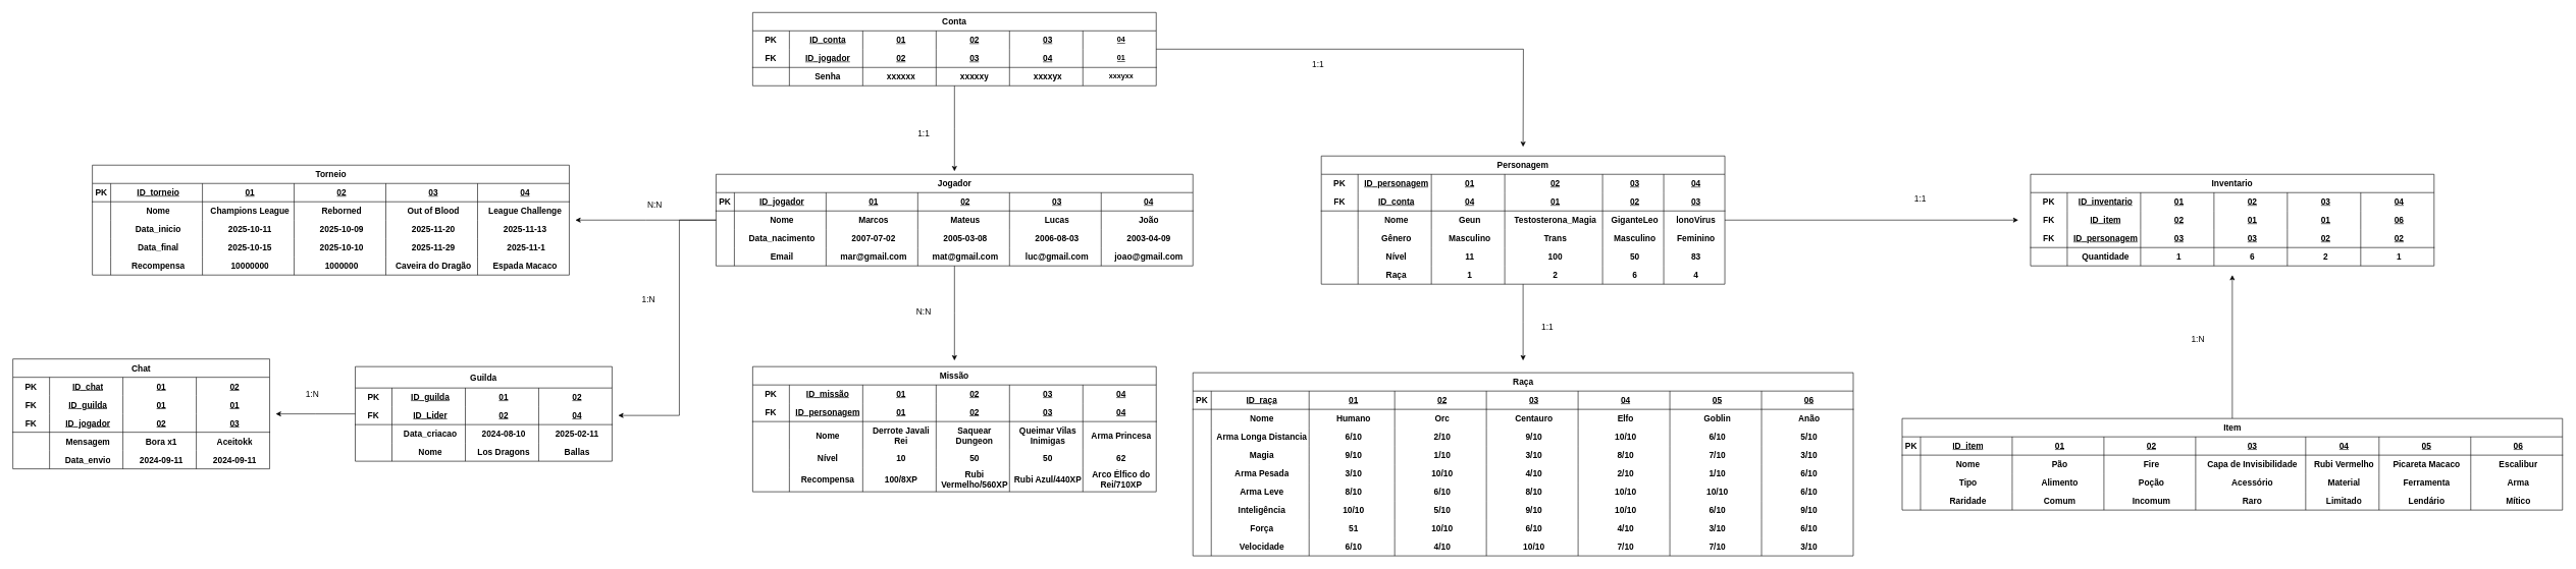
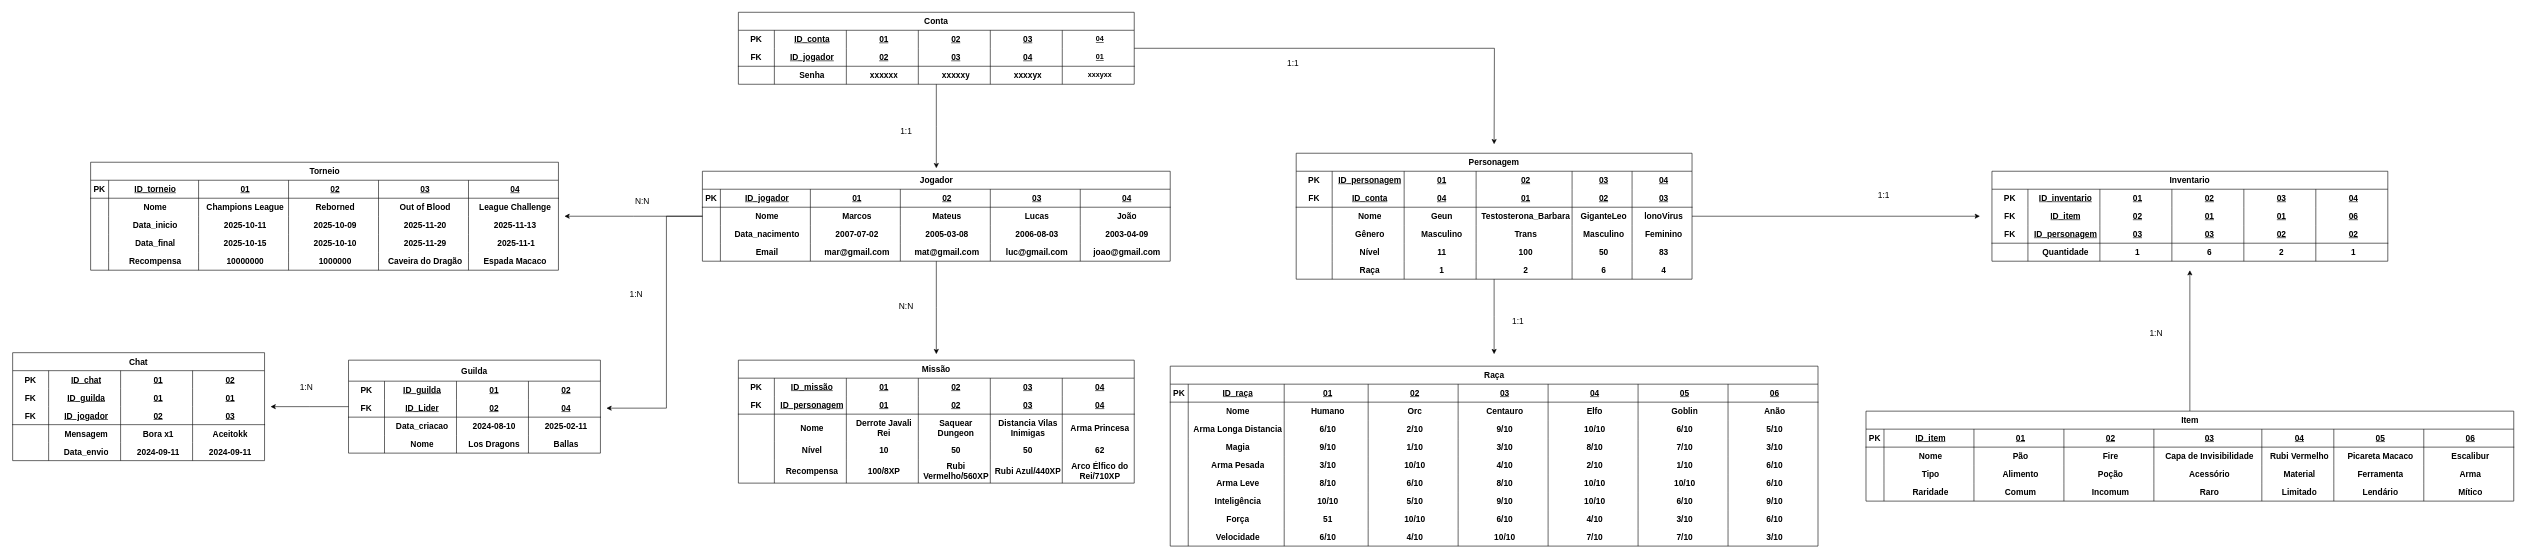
- <mxCell id="208" value="Testosterona_Magia" style="shape=partialRectangle;connectable=0;fillColor=none;top=0;left=0;bottom=0;right=0;align=center;spacingLeft=6;overflow=hidden;html=1;whiteSpace=wrap;fontStyle=1;fontSize=14;" parent="204" vertex="1"><mxGeometry x="300" width="160" height="30" as="geometry"><mxRectangle width="160" height="30" as="alternateBounds" /></mxGeometry></mxCell>
+ <mxCell id="208" value="Testosterona_Barbara" style="shape=partialRectangle;connectable=0;fillColor=none;top=0;left=0;bottom=0;right=0;align=center;spacingLeft=6;overflow=hidden;html=1;whiteSpace=wrap;fontStyle=1;fontSize=14;" parent="204" vertex="1"><mxGeometry x="300" width="160" height="30" as="geometry"><mxRectangle width="160" height="30" as="alternateBounds" /></mxGeometry></mxCell>
- <mxCell id="87" value="Queimar Vilas Inimigas" style="shape=partialRectangle;connectable=0;fillColor=none;top=0;left=0;bottom=0;right=0;align=center;spacingLeft=6;overflow=hidden;html=1;whiteSpace=wrap;fontStyle=1;fontSize=14;" parent="82" vertex="1"><mxGeometry x="420" width="120" height="45" as="geometry"><mxRectangle width="120" height="45" as="alternateBounds" /></mxGeometry></mxCell>
+ <mxCell id="87" value="Distancia Vilas Inimigas" style="shape=partialRectangle;connectable=0;fillColor=none;top=0;left=0;bottom=0;right=0;align=center;spacingLeft=6;overflow=hidden;html=1;whiteSpace=wrap;fontStyle=1;fontSize=14;" parent="82" vertex="1"><mxGeometry x="420" width="120" height="45" as="geometry"><mxRectangle width="120" height="45" as="alternateBounds" /></mxGeometry></mxCell>
